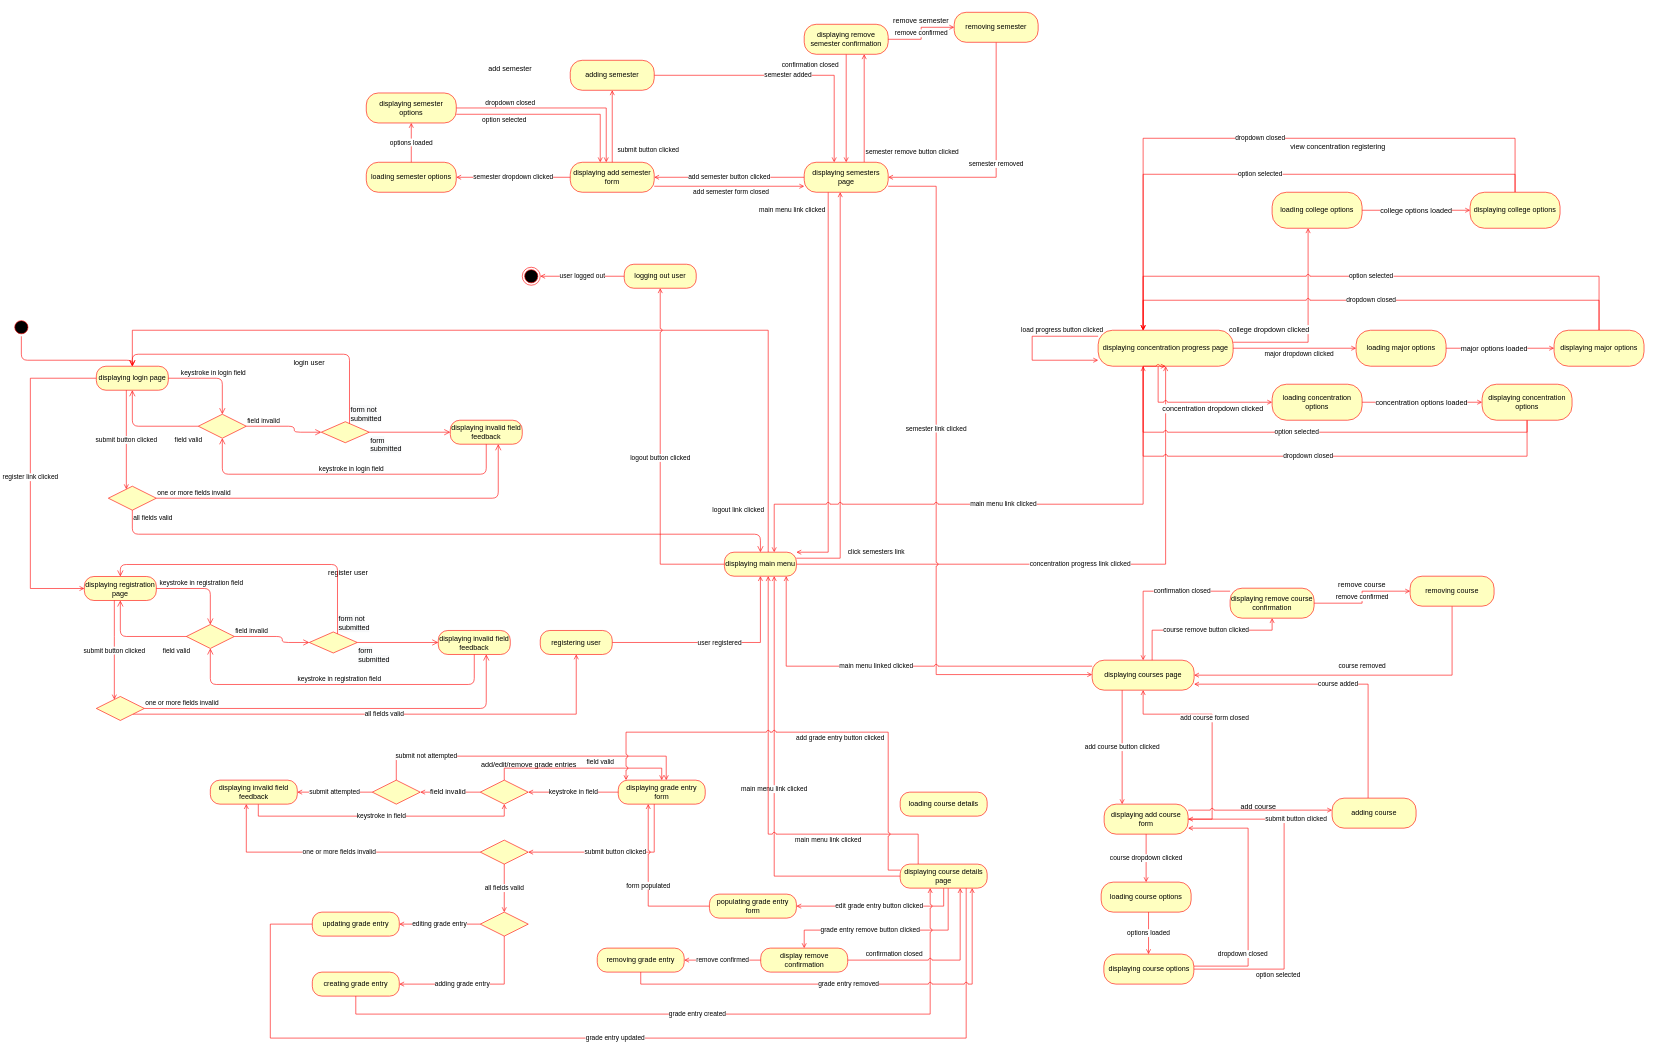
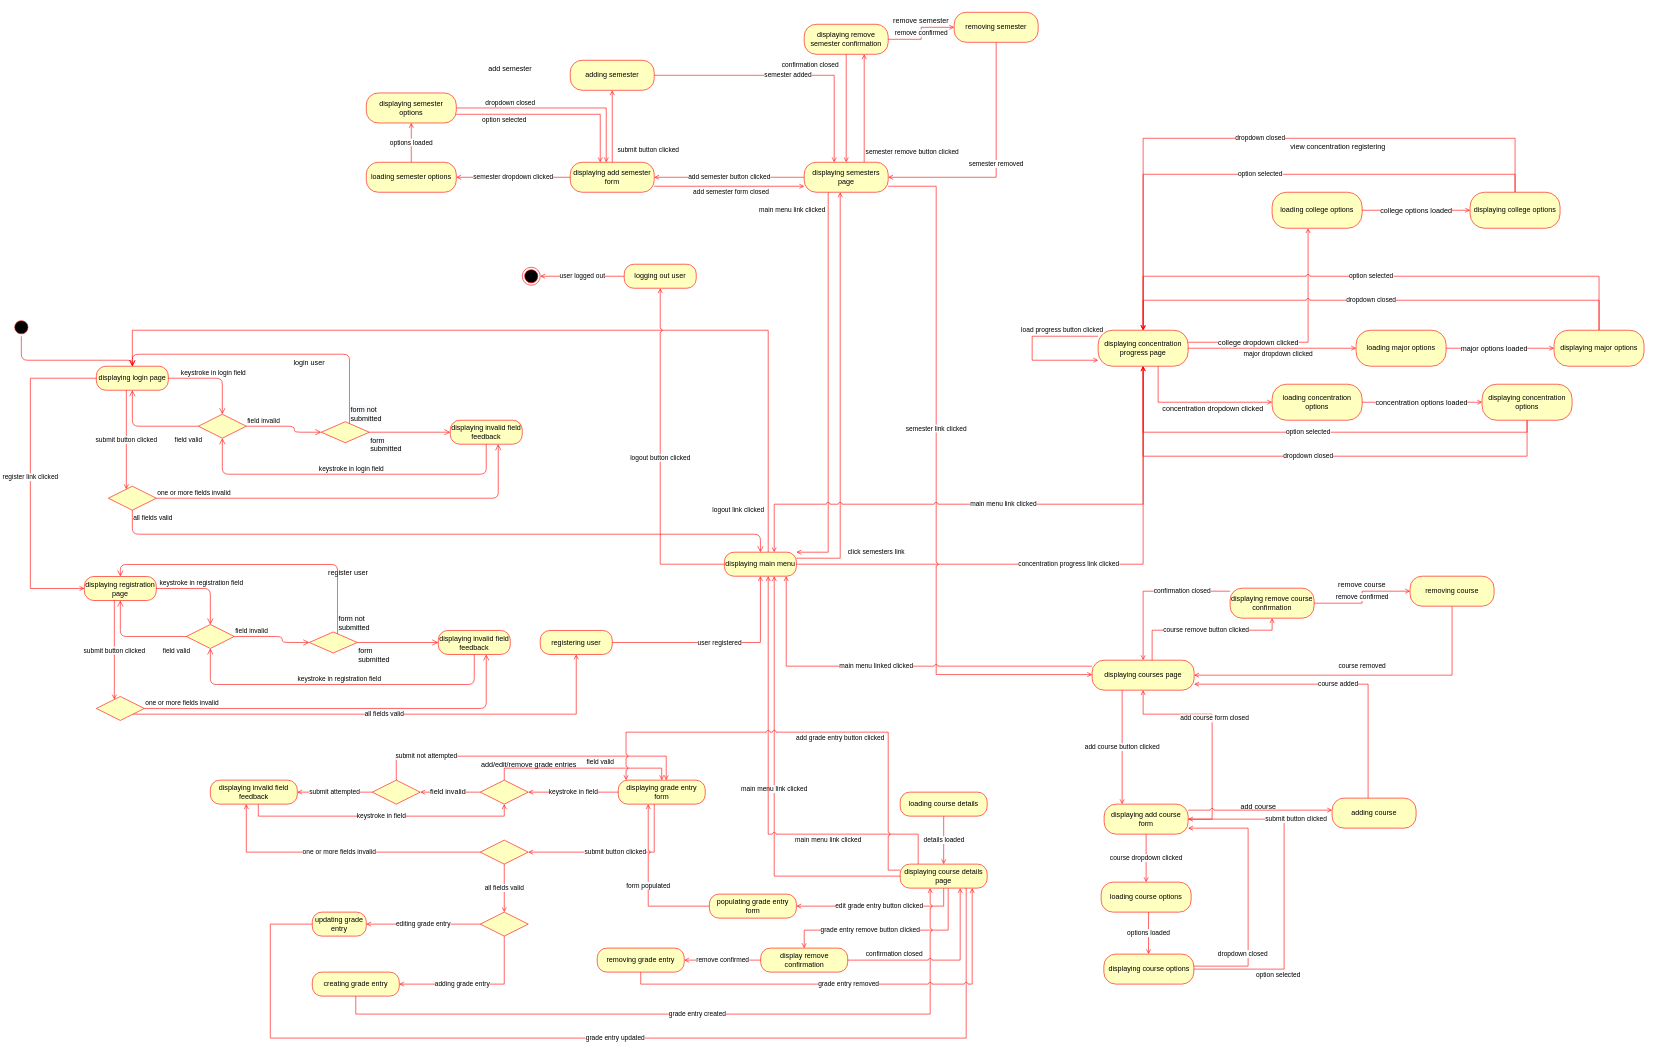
- <mxCell id="39" value="displaying concentration progress page" style="rounded=1;whiteSpace=wrap;html=1;arcSize=40;fontColor=#000000;fillColor=#ffffc0;strokeColor=#ff0000;" parent="38" vertex="1"><mxGeometry x="110" y="320" width="225" height="60" as="geometry" /></mxCell>
+ <mxCell id="39" value="displaying concentration progress page" style="rounded=1;whiteSpace=wrap;html=1;arcSize=40;fontColor=#000000;fillColor=#ffffc0;strokeColor=#ff0000;" parent="38" vertex="1"><mxGeometry x="110" y="320" width="150" height="60" as="geometry" /></mxCell>
+ <mxCell id="13" value="details loaded" style="edgeStyle=orthogonalEdgeStyle;rounded=0;orthogonalLoop=1;jettySize=auto;html=1;endArrow=open;endFill=0;strokeColor=#FF0000;" edge="1" parent="1" source="14" target="19"><mxGeometry relative="1" as="geometry" /></mxCell>
- <mxCell id="143" value="updating grade entry" style="rounded=1;whiteSpace=wrap;html=1;arcSize=40;fontColor=#000000;fillColor=#ffffc0;strokeColor=#ff0000;" vertex="1" parent="126"><mxGeometry x="170" y="260" width="145" height="40" as="geometry" /></mxCell>
+ <mxCell id="143" value="updating grade entry" style="rounded=1;whiteSpace=wrap;html=1;arcSize=40;fontColor=#000000;fillColor=#ffffc0;strokeColor=#ff0000;" vertex="1" parent="126"><mxGeometry x="170" y="260" width="90" height="40" as="geometry" /></mxCell>
